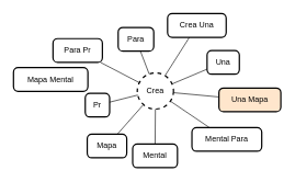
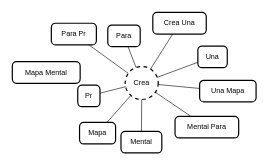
- <mxCell id="12" value="Para     Pr" style="rounded=1;absoluteArcSize=1;arcSize=14;whiteSpace=wrap;strokeWidth=2;" vertex="1" parent="1"><mxGeometry x="80" y="58" width="75" height="36" as="geometry" /></mxCell>
+ <mxCell id="12" value="Para     Pr" style="rounded=1;absoluteArcSize=1;arcSize=14;whiteSpace=wrap;strokeWidth=2;" vertex="1" parent="1"><mxGeometry x="85" y="38" width="75" height="36" as="geometry" /></mxCell>
- <mxCell id="3" value="Una" style="rounded=1;absoluteArcSize=1;arcSize=14;whiteSpace=wrap;strokeWidth=2;" vertex="1" parent="1"><mxGeometry x="314" y="76" width="49" height="36" as="geometry" /></mxCell>
+ <mxCell id="3" value="Una" style="rounded=1;absoluteArcSize=1;arcSize=14;whiteSpace=wrap;strokeWidth=2;" vertex="1" parent="1"><mxGeometry x="329" y="76" width="49" height="36" as="geometry" /></mxCell>
- <mxCell id="9" value="Una     Mapa" style="rounded=1;absoluteArcSize=1;arcSize=14;whiteSpace=wrap;strokeWidth=2;fillColor=#ffe6cc;" vertex="1" parent="1"><mxGeometry x="332" y="133" width="94" height="36" as="geometry" /></mxCell>
+ <mxCell id="9" value="Una     Mapa" style="rounded=1;absoluteArcSize=1;arcSize=14;whiteSpace=wrap;strokeWidth=2;" vertex="1" parent="1"><mxGeometry x="332" y="133" width="94" height="36" as="geometry" /></mxCell>
